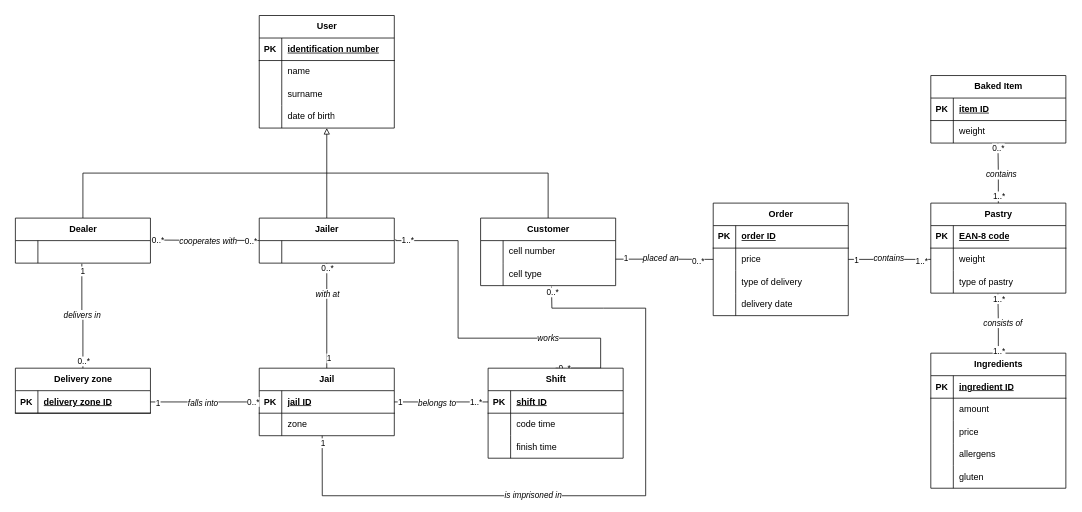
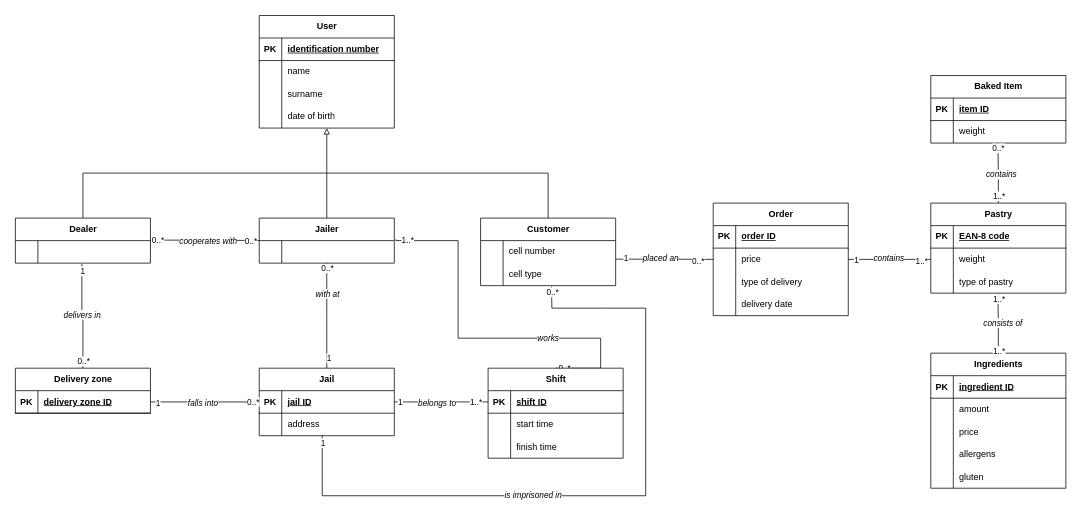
- <mxCell id="54" value="zone" style="shape=partialRectangle;connectable=0;fillColor=none;top=0;left=0;bottom=0;right=0;align=left;spacingLeft=6;overflow=hidden;whiteSpace=wrap;html=1;" parent="52" vertex="1"><mxGeometry x="30" width="150" height="30" as="geometry"><mxRectangle width="150" height="30" as="alternateBounds" /></mxGeometry></mxCell>
+ <mxCell id="54" value="address" style="shape=partialRectangle;connectable=0;fillColor=none;top=0;left=0;bottom=0;right=0;align=left;spacingLeft=6;overflow=hidden;whiteSpace=wrap;html=1;" parent="52" vertex="1"><mxGeometry x="30" width="150" height="30" as="geometry"><mxRectangle width="150" height="30" as="alternateBounds" /></mxGeometry></mxCell>
- <mxCell id="65" value="code time" style="shape=partialRectangle;connectable=0;fillColor=none;top=0;left=0;bottom=0;right=0;align=left;spacingLeft=6;overflow=hidden;whiteSpace=wrap;html=1;" parent="63" vertex="1"><mxGeometry x="30" width="150" height="30" as="geometry"><mxRectangle width="150" height="30" as="alternateBounds" /></mxGeometry></mxCell>
+ <mxCell id="65" value="start time" style="shape=partialRectangle;connectable=0;fillColor=none;top=0;left=0;bottom=0;right=0;align=left;spacingLeft=6;overflow=hidden;whiteSpace=wrap;html=1;" parent="63" vertex="1"><mxGeometry x="30" width="150" height="30" as="geometry"><mxRectangle width="150" height="30" as="alternateBounds" /></mxGeometry></mxCell>
